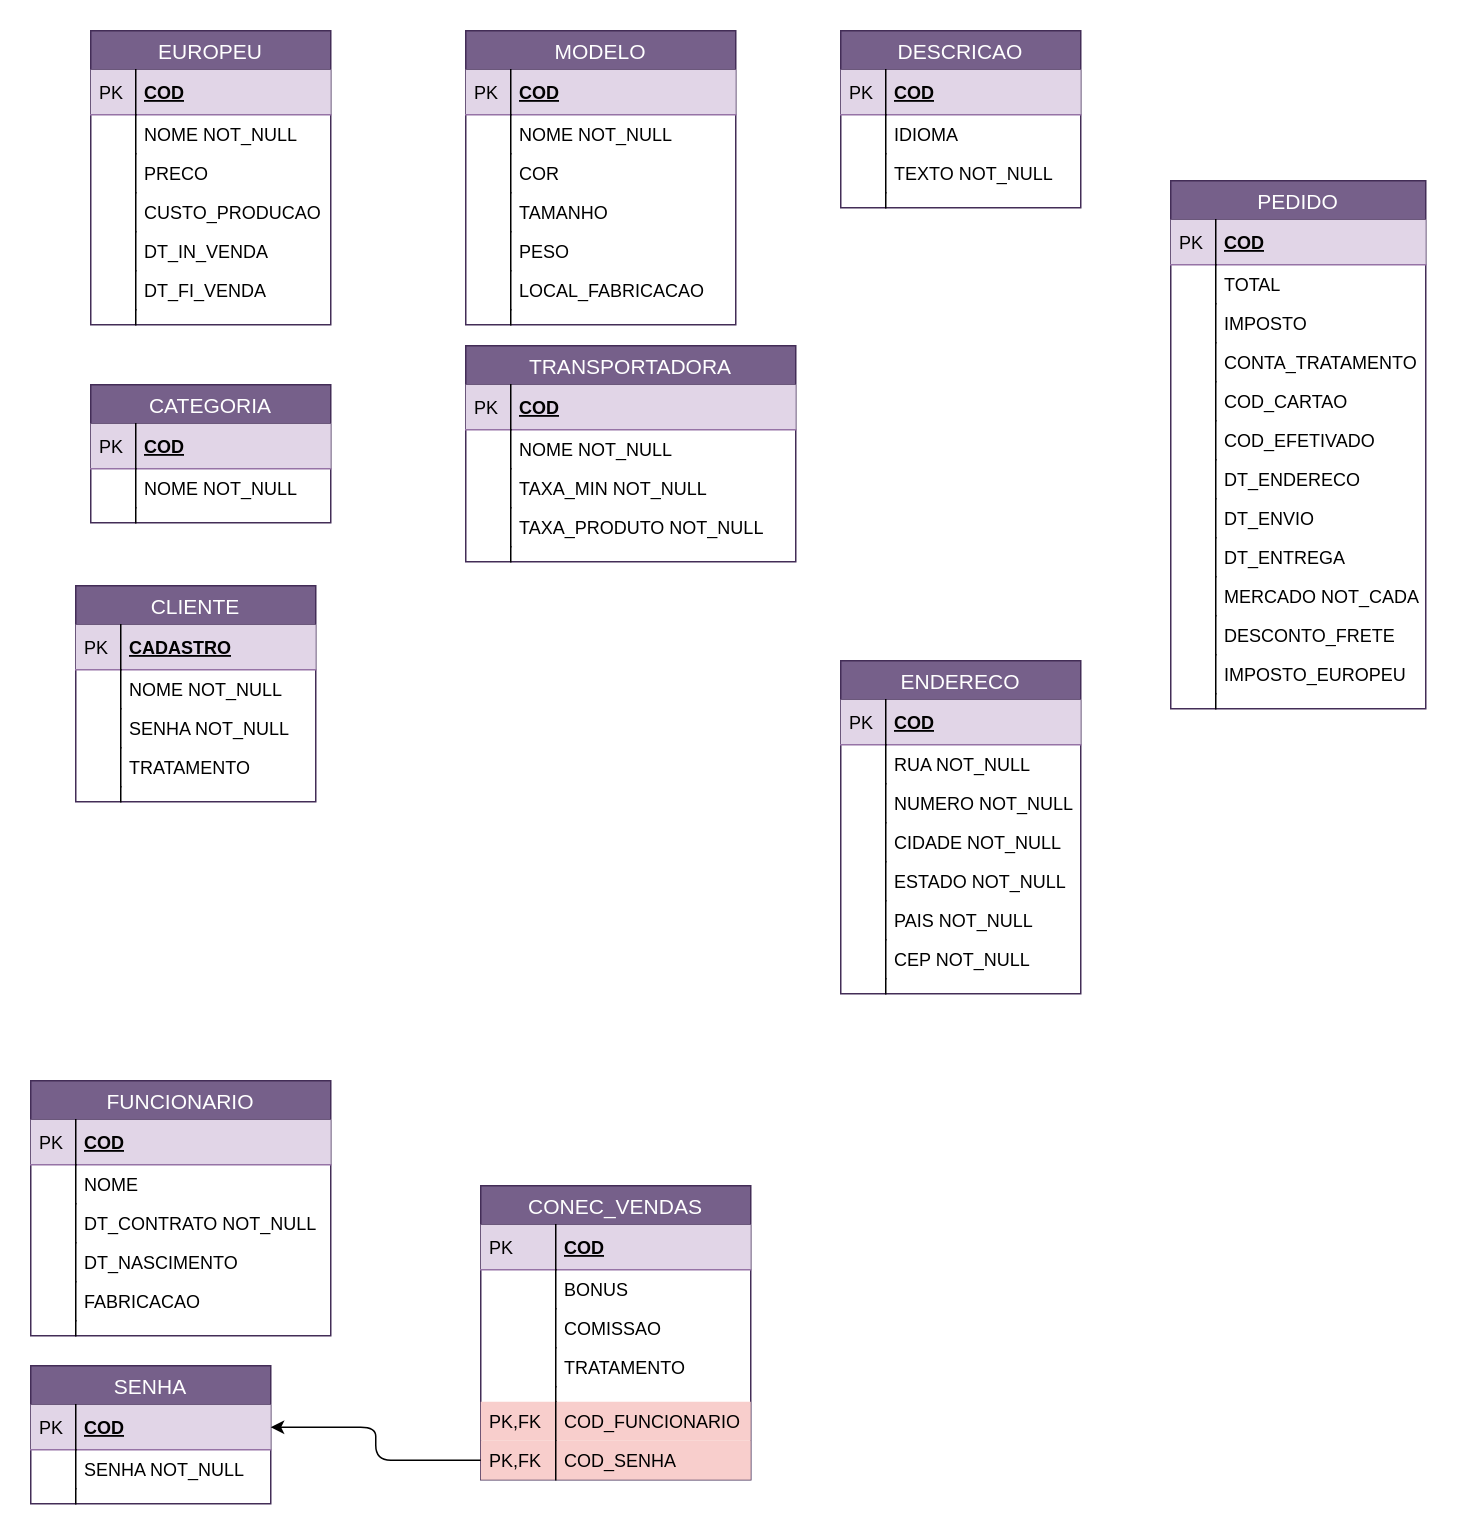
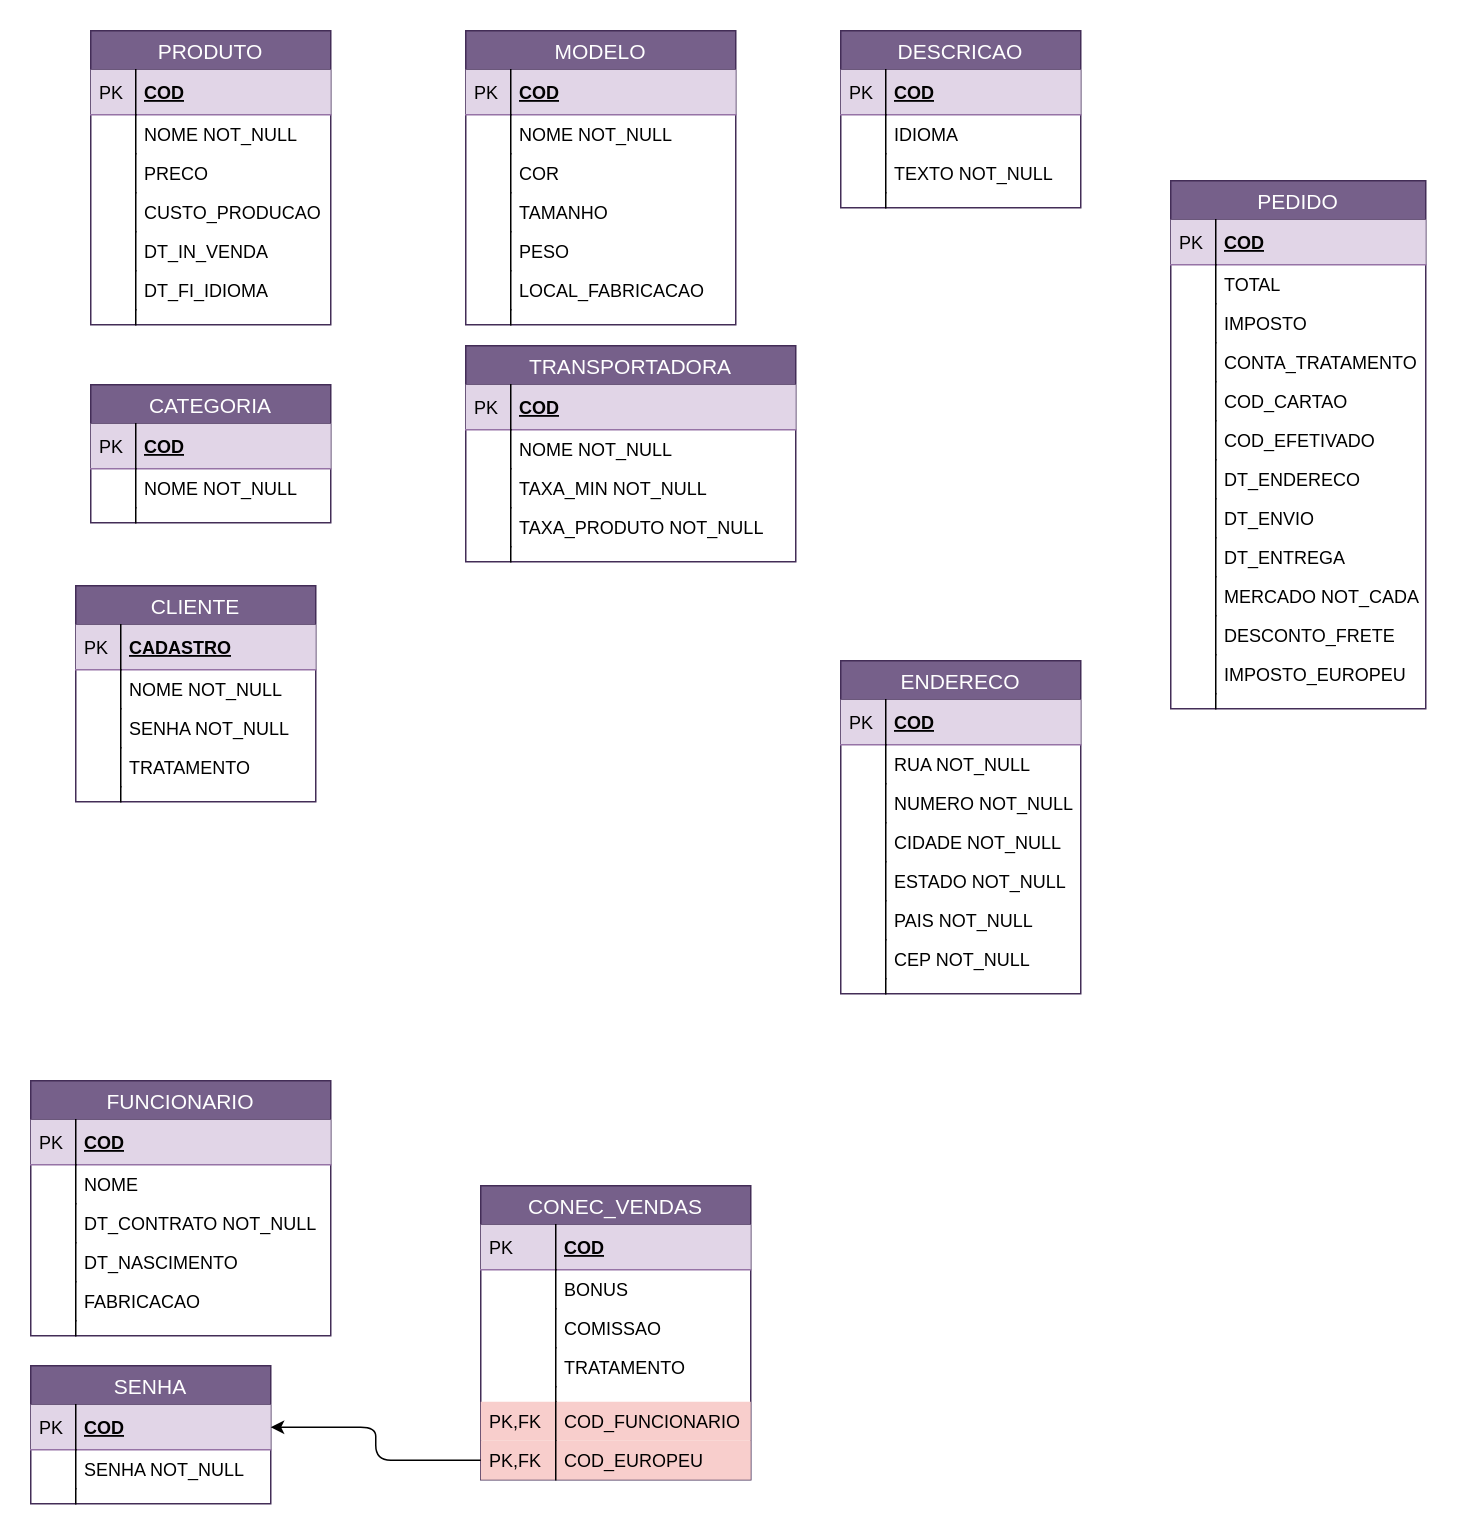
- <mxCell id="2" value="EUROPEU" style="swimlane;fontStyle=0;childLayout=stackLayout;horizontal=1;startSize=26;horizontalStack=0;resizeParent=1;resizeParentMax=0;resizeLast=0;collapsible=1;marginBottom=0;align=center;fontSize=14;fillColor=#76608a;strokeColor=#432D57;swimlaneFillColor=none;fontColor=#ffffff;" parent="1" vertex="1"><mxGeometry x="60" y="20" width="160" height="196" as="geometry" /></mxCell>
+ <mxCell id="2" value="PRODUTO" style="swimlane;fontStyle=0;childLayout=stackLayout;horizontal=1;startSize=26;horizontalStack=0;resizeParent=1;resizeParentMax=0;resizeLast=0;collapsible=1;marginBottom=0;align=center;fontSize=14;fillColor=#76608a;strokeColor=#432D57;swimlaneFillColor=none;fontColor=#ffffff;" parent="1" vertex="1"><mxGeometry x="60" y="20" width="160" height="196" as="geometry" /></mxCell>
- <mxCell id="13" value="DT_FI_VENDA" style="shape=partialRectangle;top=0;left=0;right=0;bottom=0;align=left;verticalAlign=top;fillColor=none;spacingLeft=34;spacingRight=4;overflow=hidden;rotatable=0;points=[[0,0.5],[1,0.5]];portConstraint=eastwest;dropTarget=0;fontSize=12;" parent="2" vertex="1"><mxGeometry y="160" width="160" height="26" as="geometry" /></mxCell>
+ <mxCell id="13" value="DT_FI_IDIOMA" style="shape=partialRectangle;top=0;left=0;right=0;bottom=0;align=left;verticalAlign=top;fillColor=none;spacingLeft=34;spacingRight=4;overflow=hidden;rotatable=0;points=[[0,0.5],[1,0.5]];portConstraint=eastwest;dropTarget=0;fontSize=12;" parent="2" vertex="1"><mxGeometry y="160" width="160" height="26" as="geometry" /></mxCell>
- <mxCell id="147" value="COD_SENHA" style="shape=partialRectangle;top=0;left=0;right=0;bottom=0;align=left;verticalAlign=top;fillColor=#f8cecc;spacingLeft=54;spacingRight=4;overflow=hidden;rotatable=0;points=[[0,0.5],[1,0.5]];portConstraint=eastwest;dropTarget=0;fontSize=12;strokeColor=#b85450;" vertex="1" parent="134"><mxGeometry y="170" width="180" height="26" as="geometry" /></mxCell>
+ <mxCell id="147" value="COD_EUROPEU" style="shape=partialRectangle;top=0;left=0;right=0;bottom=0;align=left;verticalAlign=top;fillColor=#f8cecc;spacingLeft=54;spacingRight=4;overflow=hidden;rotatable=0;points=[[0,0.5],[1,0.5]];portConstraint=eastwest;dropTarget=0;fontSize=12;strokeColor=#b85450;" vertex="1" parent="134"><mxGeometry y="170" width="180" height="26" as="geometry" /></mxCell>
